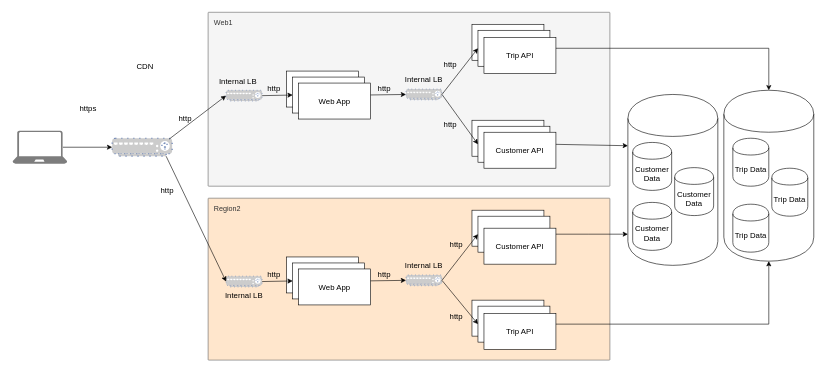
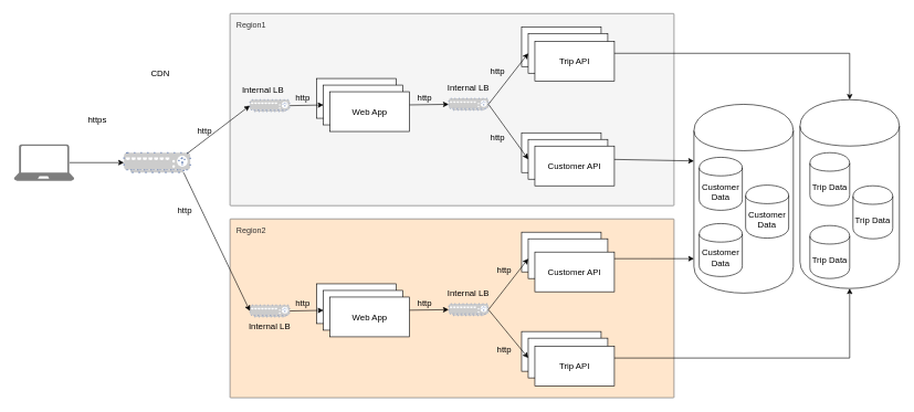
- <mxCell id="5" value="Web1" style="points=[[0,0,0],[0.25,0,0],[0.5,0,0],[0.75,0,0],[1,0,0],[1,0.25,0],[1,0.5,0],[1,0.75,0],[1,1,0],[0.75,1,0],[0.5,1,0],[0.25,1,0],[0,1,0],[0,0.75,0],[0,0.5,0],[0,0.25,0]];rounded=1;absoluteArcSize=1;arcSize=2;html=1;strokeColor=#666666;shadow=0;dashed=0;fontSize=12;fontColor=#333333;align=left;verticalAlign=top;spacing=10;spacingTop=-4;fillColor=#f5f5f5;dashPattern=1 4;" parent="1" vertex="1"><mxGeometry x="346" y="20" width="670" height="290" as="geometry" /></mxCell>
+ <mxCell id="5" value="Region1" style="points=[[0,0,0],[0.25,0,0],[0.5,0,0],[0.75,0,0],[1,0,0],[1,0.25,0],[1,0.5,0],[1,0.75,0],[1,1,0],[0.75,1,0],[0.5,1,0],[0.25,1,0],[0,1,0],[0,0.75,0],[0,0.5,0],[0,0.25,0]];rounded=1;absoluteArcSize=1;arcSize=2;html=1;strokeColor=#666666;shadow=0;dashed=0;fontSize=12;fontColor=#333333;align=left;verticalAlign=top;spacing=10;spacingTop=-4;fillColor=#f5f5f5;dashPattern=1 4;" parent="1" vertex="1"><mxGeometry x="346" y="20" width="670" height="290" as="geometry" /></mxCell>
